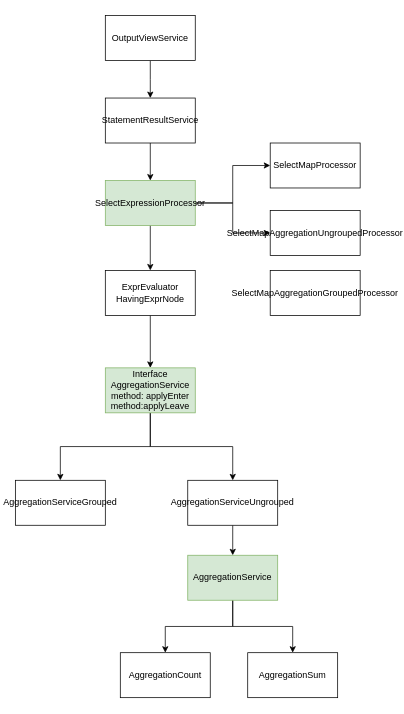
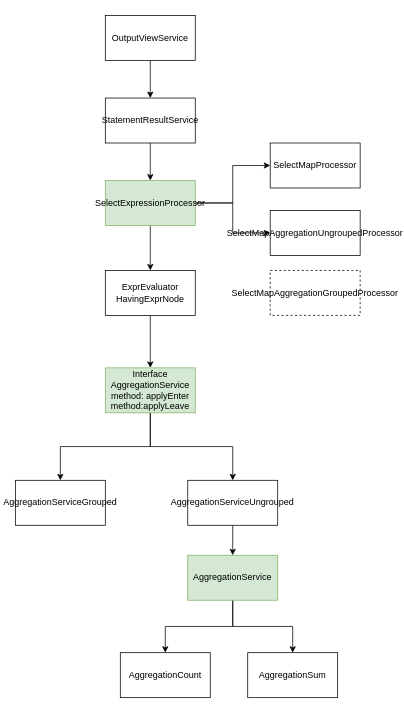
- <mxCell id="20" value="SelectMapAggregationGroupedProcessor" style="rounded=0;whiteSpace=wrap;html=1;" vertex="1" parent="1"><mxGeometry x="360" y="360" width="120" height="60" as="geometry" /></mxCell>
+ <mxCell id="20" value="SelectMapAggregationGroupedProcessor" style="rounded=0;whiteSpace=wrap;html=1;dashed=1;" vertex="1" parent="1"><mxGeometry x="360" y="360" width="120" height="60" as="geometry" /></mxCell>
